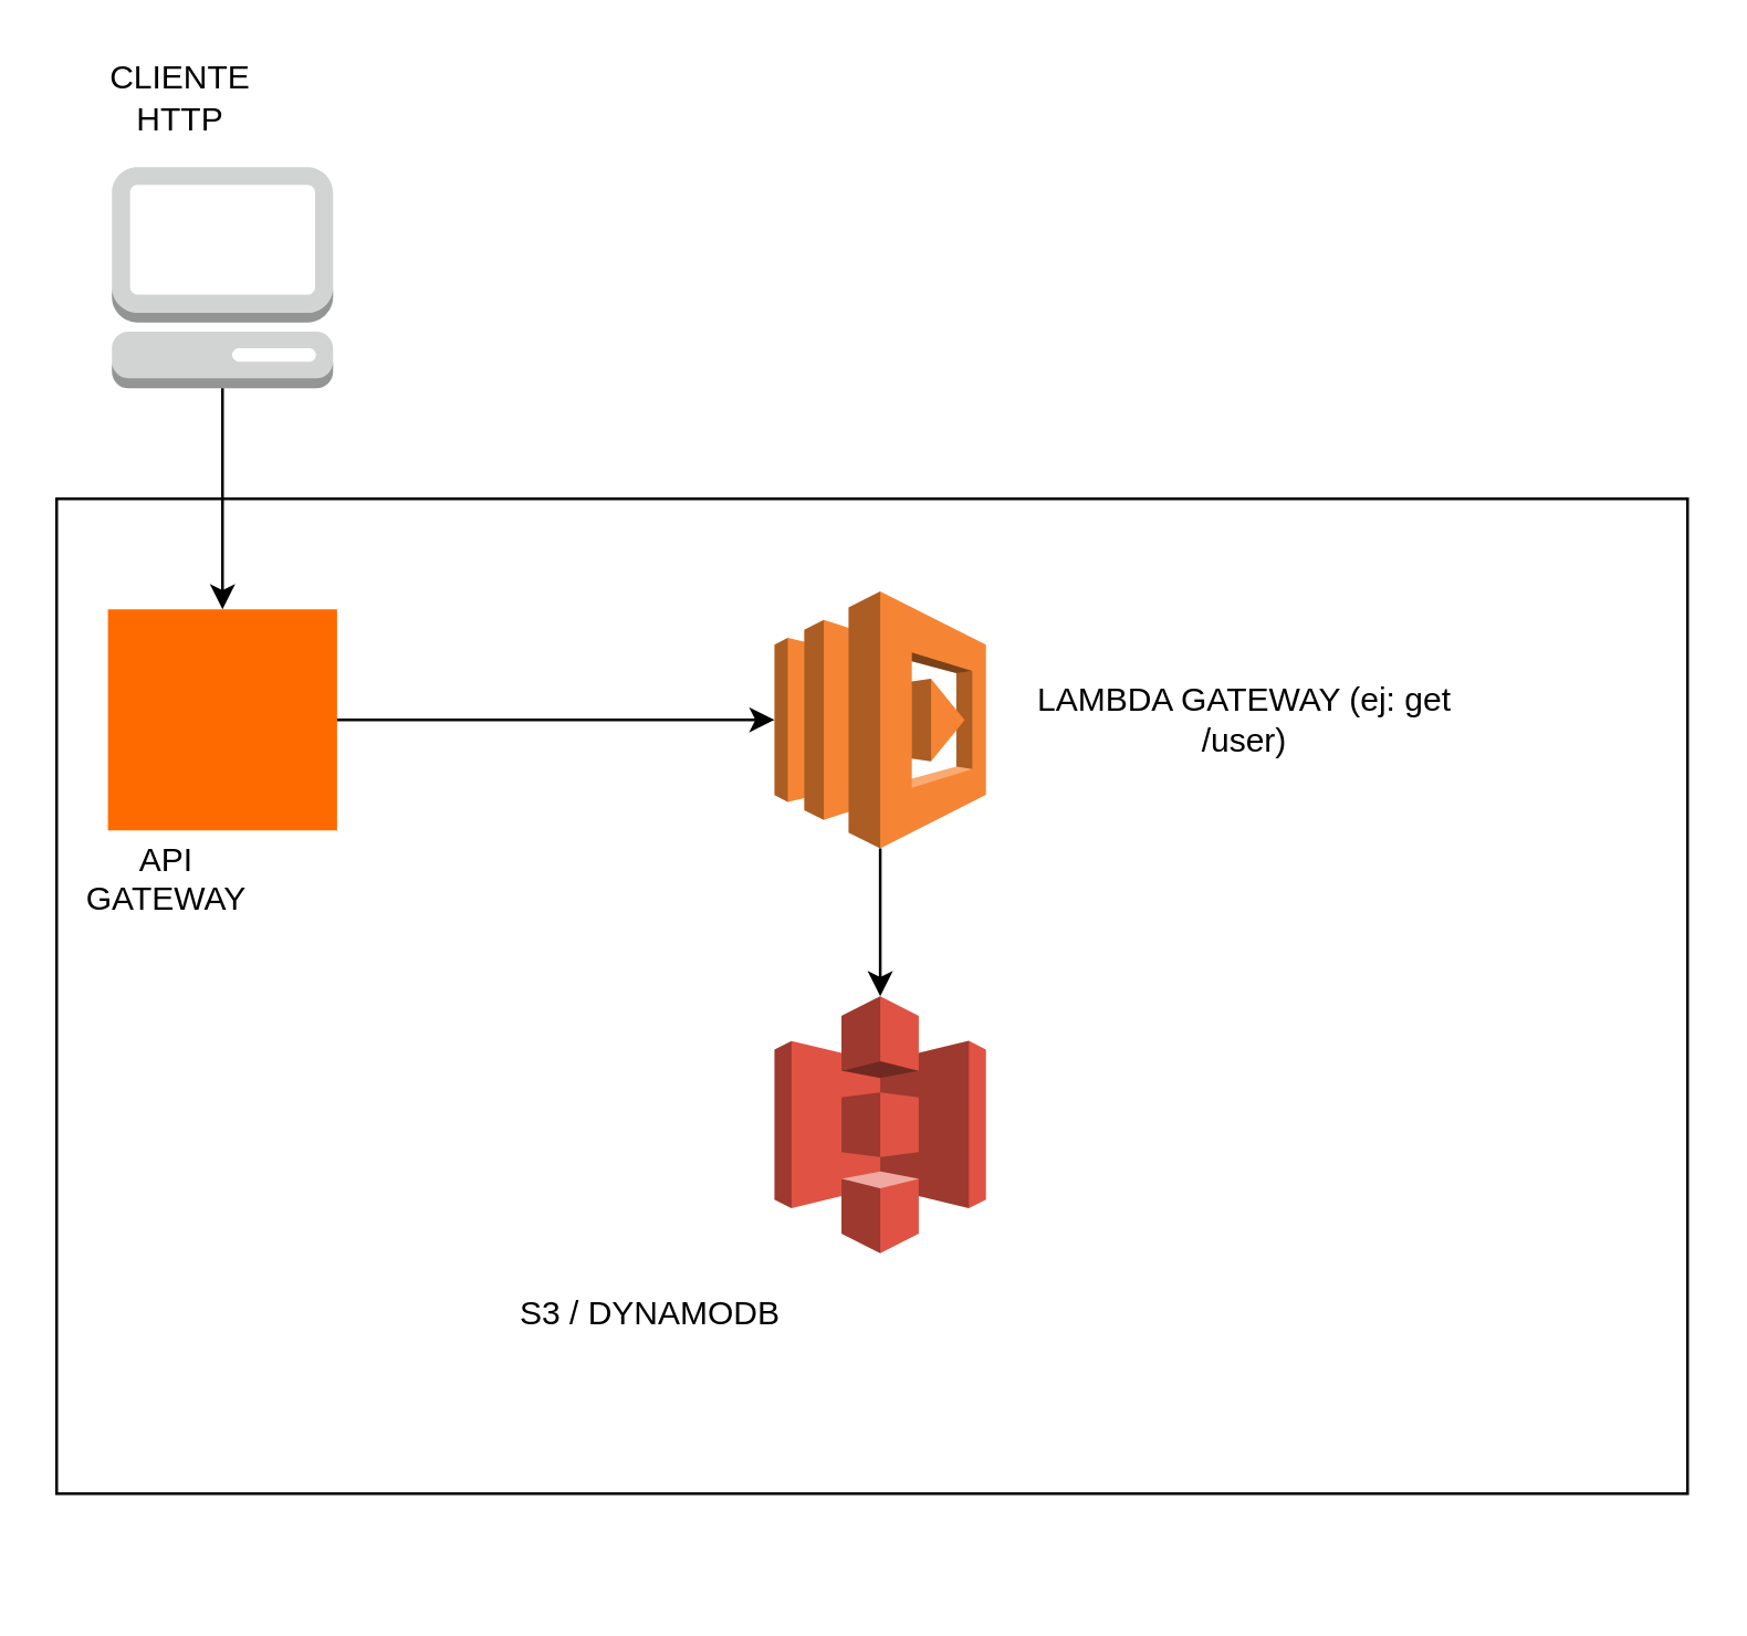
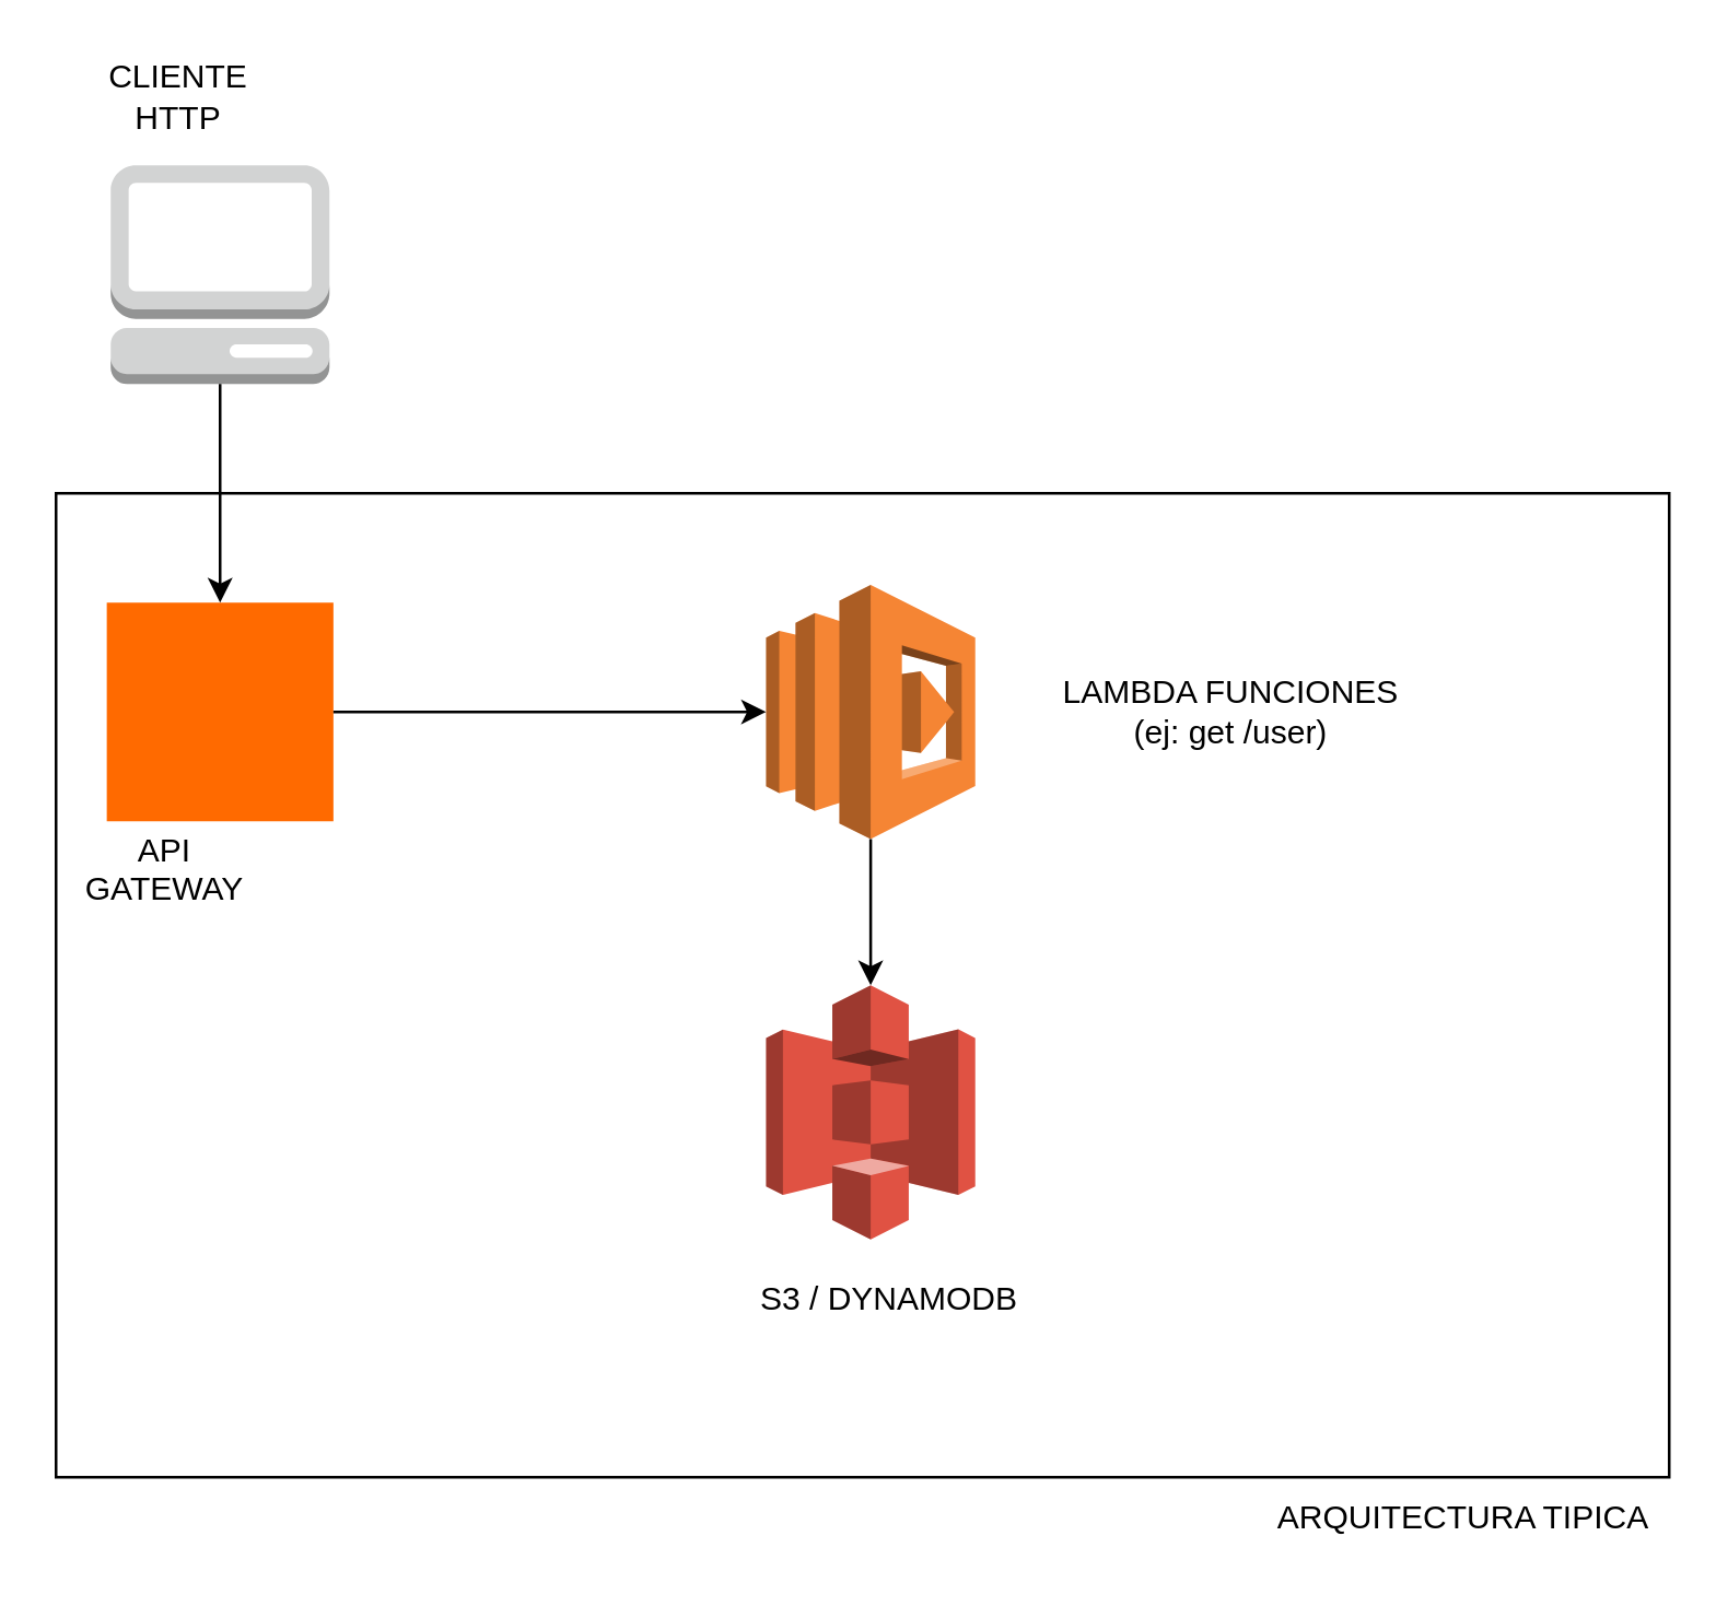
- <mxCell id="12" value="LAMBDA GATEWAY (ej:&amp;nbsp;&lt;span style=&quot;background-color: transparent; color: light-dark(rgb(0, 0, 0), rgb(255, 255, 255));&quot;&gt;get /user)&lt;/span&gt;" style="text;html=1;align=center;verticalAlign=middle;whiteSpace=wrap;rounded=0;" vertex="1" parent="1"><mxGeometry x="370" y="245" width="160" height="30" as="geometry" /></mxCell>
+ <mxCell id="12" value="LAMBDA FUNCIONES (ej:&amp;nbsp;&lt;span style=&quot;background-color: transparent; color: light-dark(rgb(0, 0, 0), rgb(255, 255, 255));&quot;&gt;get /user)&lt;/span&gt;" style="text;html=1;align=center;verticalAlign=middle;whiteSpace=wrap;rounded=0;" vertex="1" parent="1"><mxGeometry x="370" y="245" width="160" height="30" as="geometry" /></mxCell>
- <mxCell id="13" value="S3 / DYNAMODB" style="text;html=1;align=center;verticalAlign=middle;whiteSpace=wrap;rounded=0;" vertex="1" parent="1"><mxGeometry x="180" y="460" width="110" height="30" as="geometry" /></mxCell>
+ <mxCell id="13" value="S3 / DYNAMODB" style="text;html=1;align=center;verticalAlign=middle;whiteSpace=wrap;rounded=0;" vertex="1" parent="1"><mxGeometry x="270" y="460" width="110" height="30" as="geometry" /></mxCell>
+ <mxCell id="14" value="ARQUITECTURA TIPICA" style="text;html=1;align=center;verticalAlign=middle;whiteSpace=wrap;rounded=0;" vertex="1" parent="1"><mxGeometry x="460" y="540" width="150" height="30" as="geometry" /></mxCell>
